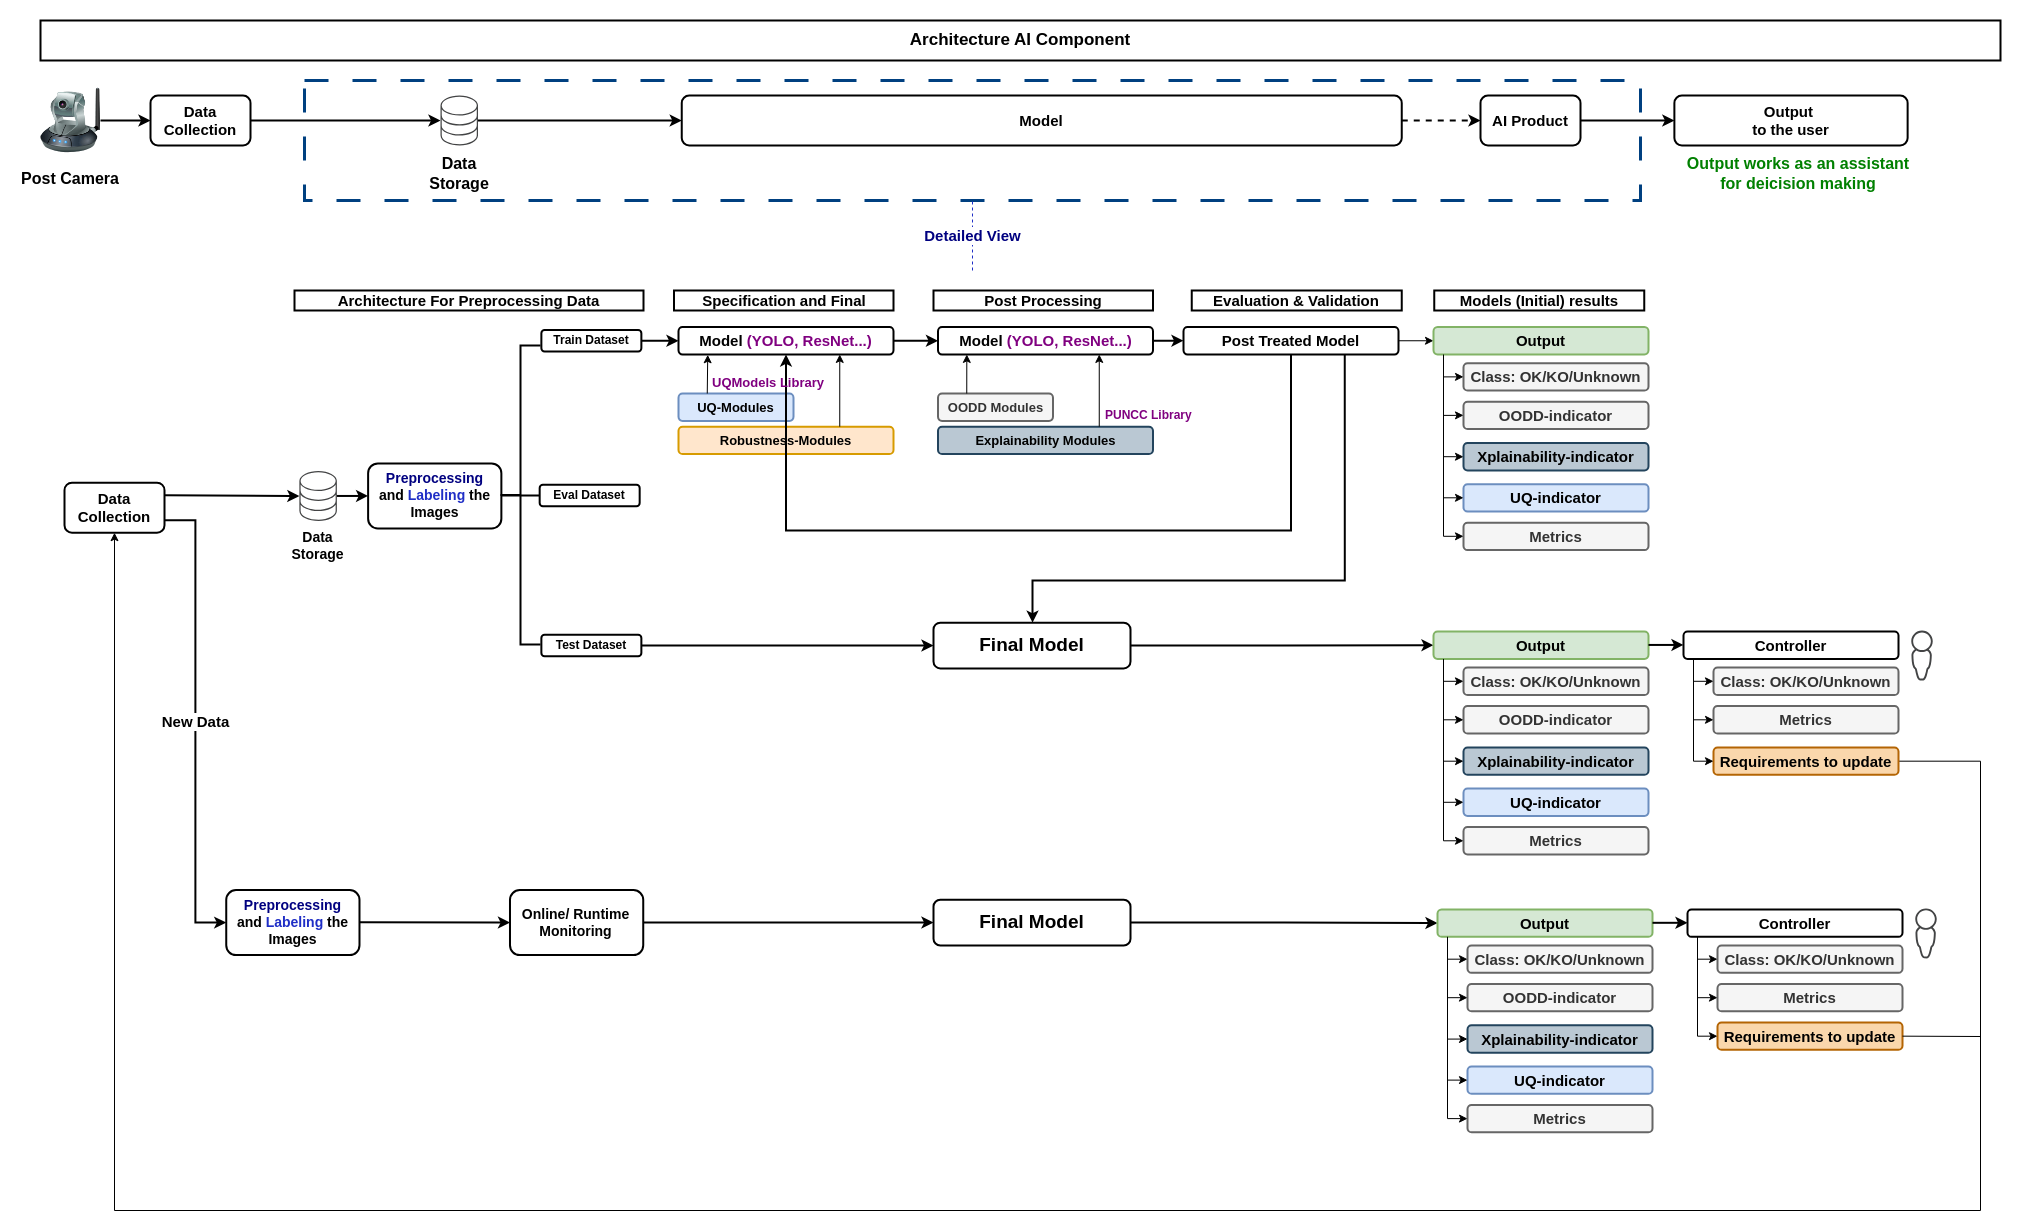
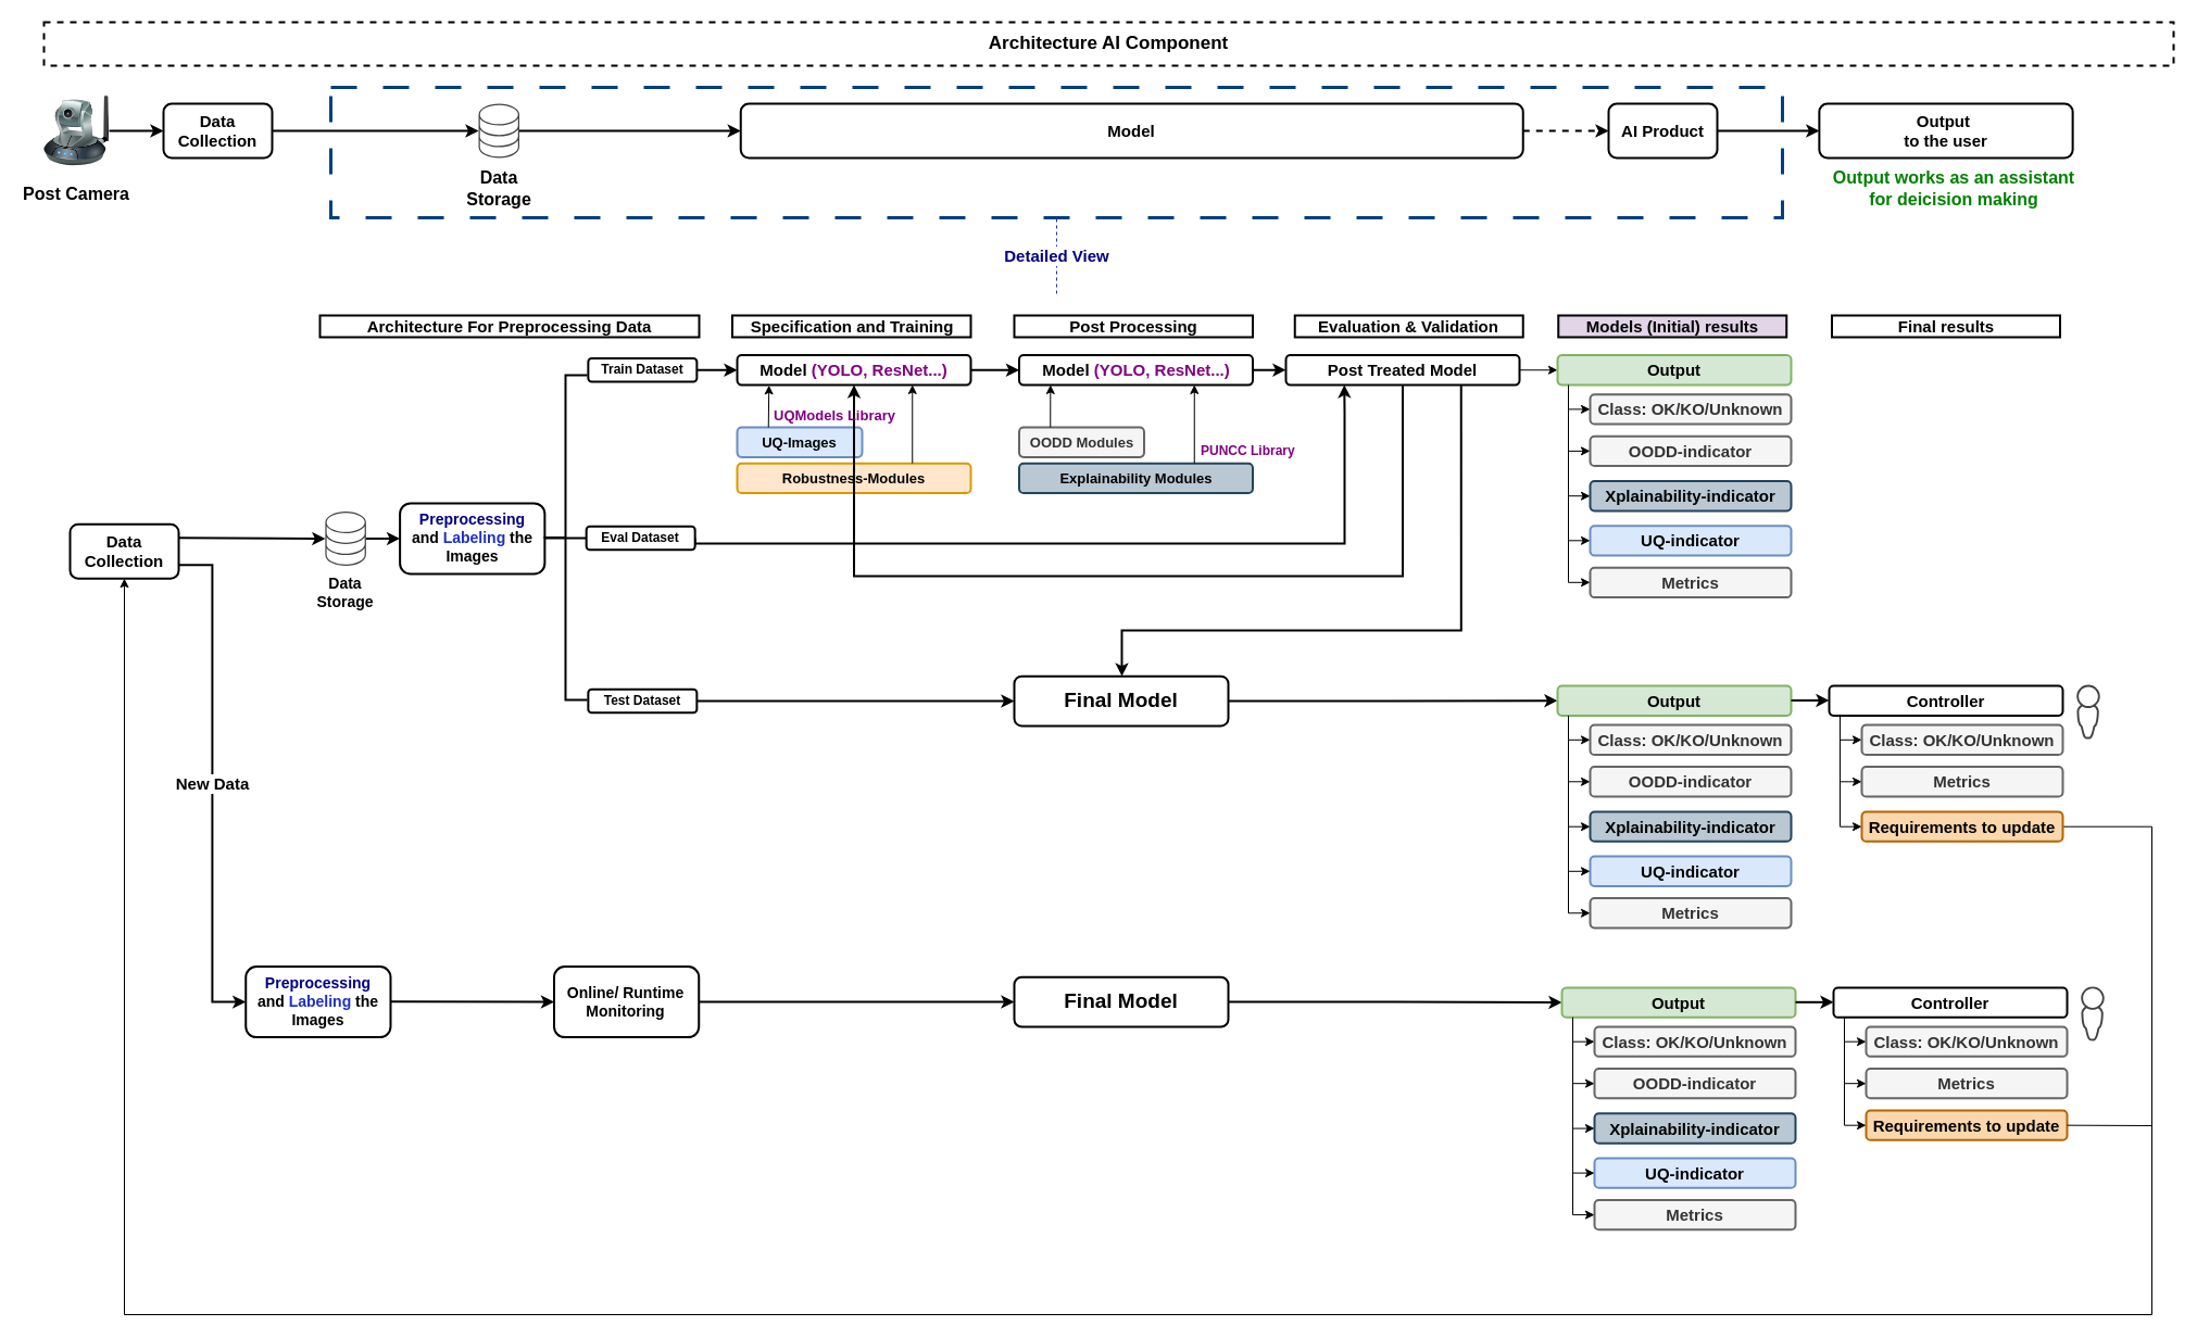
- <mxCell id="4" value="Architecture AI Component " style="rounded=0;whiteSpace=wrap;html=1;strokeWidth=2;fontSize=17;fontStyle=1" vertex="1" parent="1"><mxGeometry x="40" y="20" width="1960" height="40" as="geometry" /></mxCell>
+ <mxCell id="4" value="Architecture AI Component " style="rounded=0;whiteSpace=wrap;html=1;strokeWidth=2;fontSize=17;fontStyle=1;dashed=1;" vertex="1" parent="1"><mxGeometry x="40" y="20" width="1960" height="40" as="geometry" /></mxCell>
- <mxCell id="33" value="Specification and Final " style="rounded=0;whiteSpace=wrap;html=1;strokeWidth=2;fontSize=15;fontStyle=1" vertex="1" parent="1"><mxGeometry x="673.5" y="290" width="219.5" height="20" as="geometry" /></mxCell>
+ <mxCell id="33" value="Specification and Training " style="rounded=0;whiteSpace=wrap;html=1;strokeWidth=2;fontSize=15;fontStyle=1" vertex="1" parent="1"><mxGeometry x="673.5" y="290" width="219.5" height="20" as="geometry" /></mxCell>
- <mxCell id="51" value="Models (Initial) results" style="rounded=0;whiteSpace=wrap;html=1;strokeWidth=2;fontSize=15;fontStyle=1" vertex="1" parent="1"><mxGeometry x="1433.75" y="290" width="210" height="20" as="geometry" /></mxCell>
+ <mxCell id="51" value="Models (Initial) results" style="rounded=0;whiteSpace=wrap;html=1;strokeWidth=2;fontSize=15;fontStyle=1;fillColor=#e1d5e7;" vertex="1" parent="1"><mxGeometry x="1433.75" y="290" width="210" height="20" as="geometry" /></mxCell>
+ <mxCell id="88" value="Final results" style="rounded=0;whiteSpace=wrap;html=1;strokeWidth=2;fontSize=15;fontStyle=1" vertex="1" parent="1"><mxGeometry x="1685.5" y="290" width="210" height="20" as="geometry" /></mxCell>
- <mxCell id="34" value="UQ-Modules" style="rounded=1;whiteSpace=wrap;html=1;strokeWidth=2;fontSize=13;fontStyle=1;fillColor=#dae8fc;strokeColor=#6c8ebf;" vertex="1" parent="1"><mxGeometry x="678" y="393.04" width="115" height="27.37" as="geometry" /></mxCell>
+ <mxCell id="34" value="UQ-Images" style="rounded=1;whiteSpace=wrap;html=1;strokeWidth=2;fontSize=13;fontStyle=1;fillColor=#dae8fc;strokeColor=#6c8ebf;" vertex="1" parent="1"><mxGeometry x="678" y="393.04" width="115" height="27.37" as="geometry" /></mxCell>
+ <mxCell id="26" style="edgeStyle=orthogonalEdgeStyle;rounded=0;orthogonalLoop=1;jettySize=auto;html=1;exitX=1;exitY=0.5;exitDx=0;exitDy=0;entryX=0.25;entryY=1;entryDx=0;entryDy=0;strokeWidth=2;" edge="1" parent="1" source="27" target="48"><mxGeometry relative="1" as="geometry"><Array as="points"><mxPoint x="639" y="500" /><mxPoint x="1237" y="500" /><mxPoint x="1237" y="380" /></Array></mxGeometry></mxCell>
